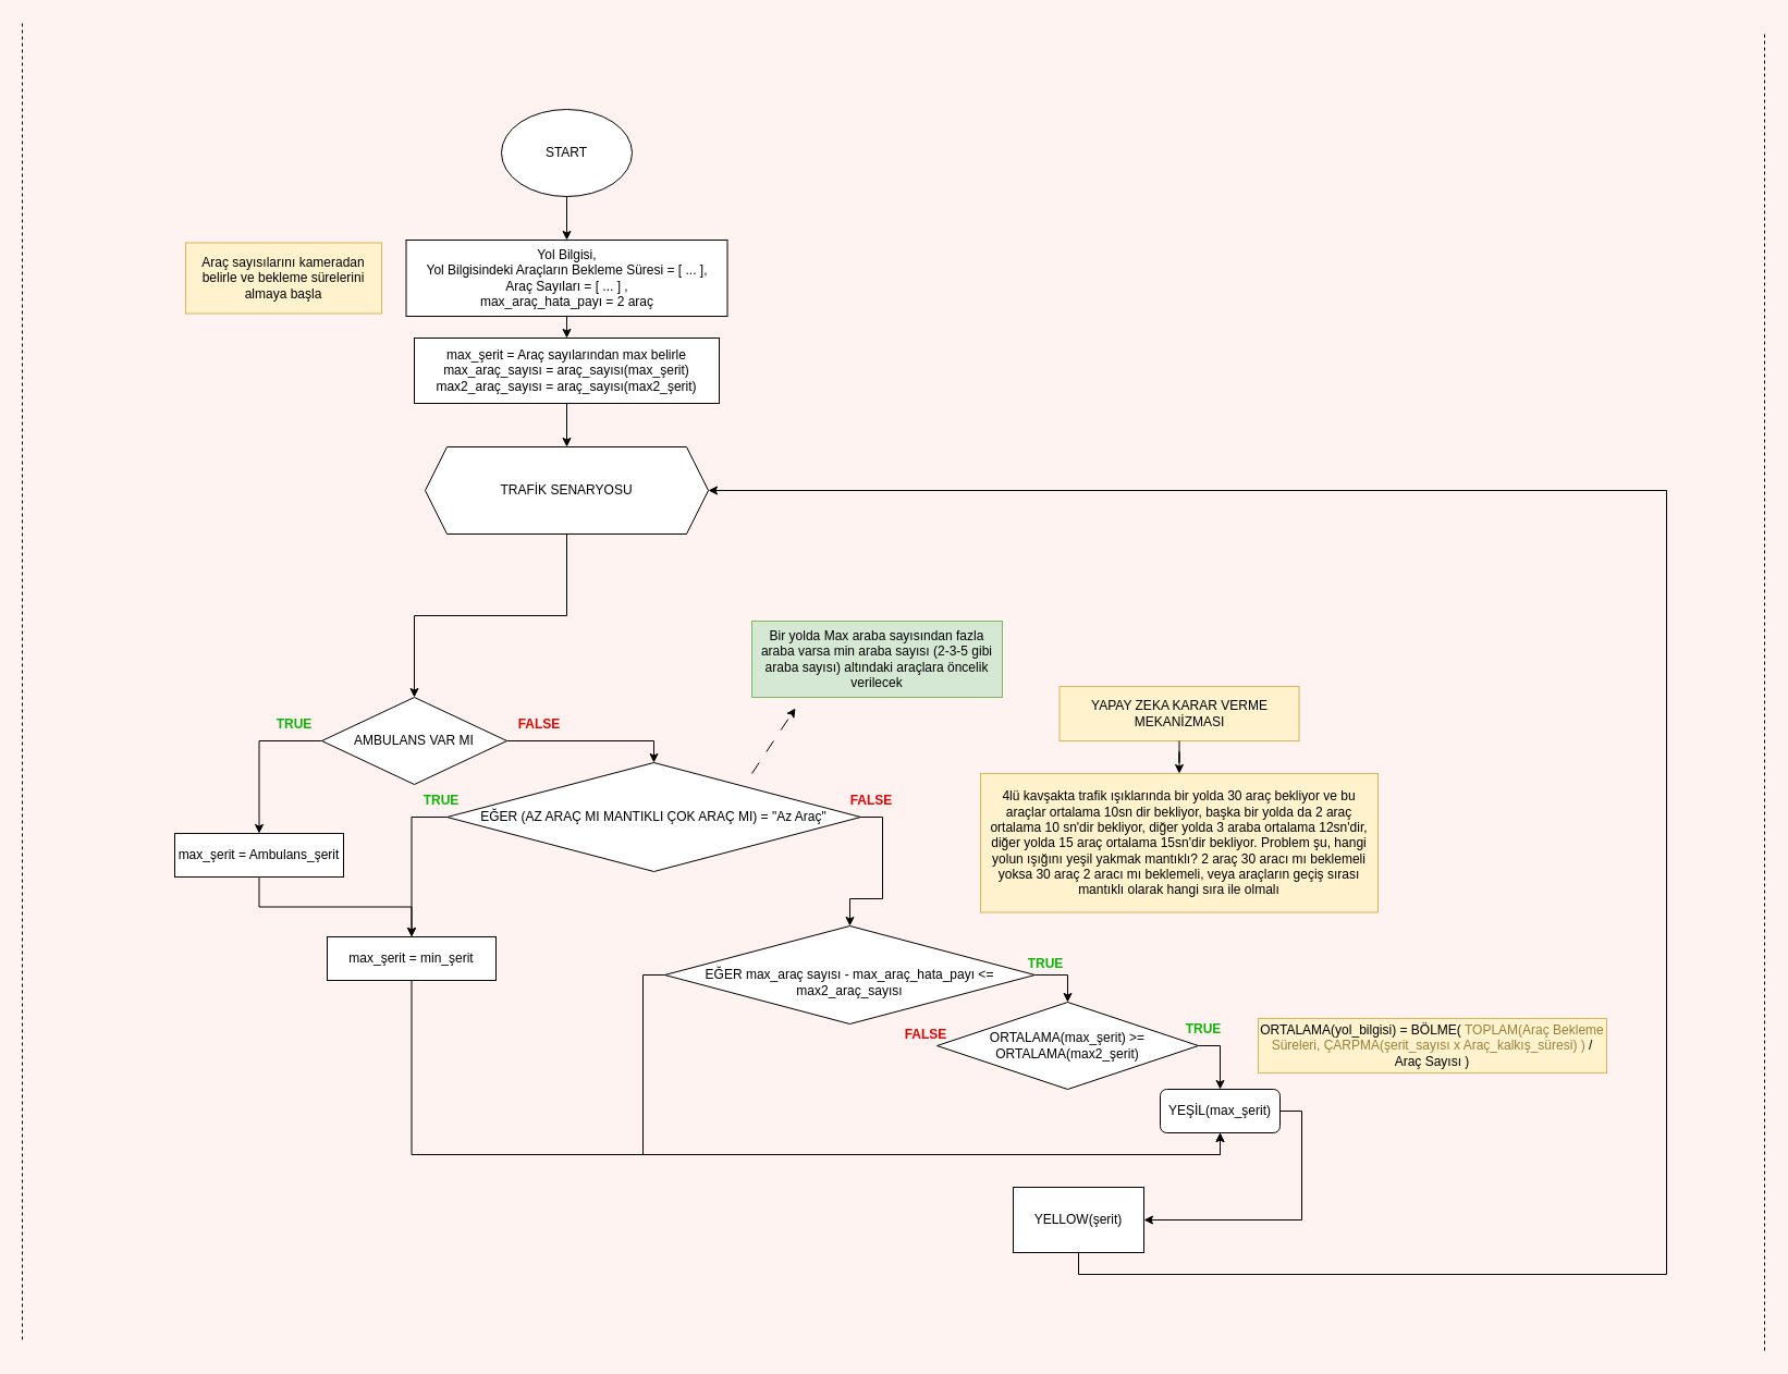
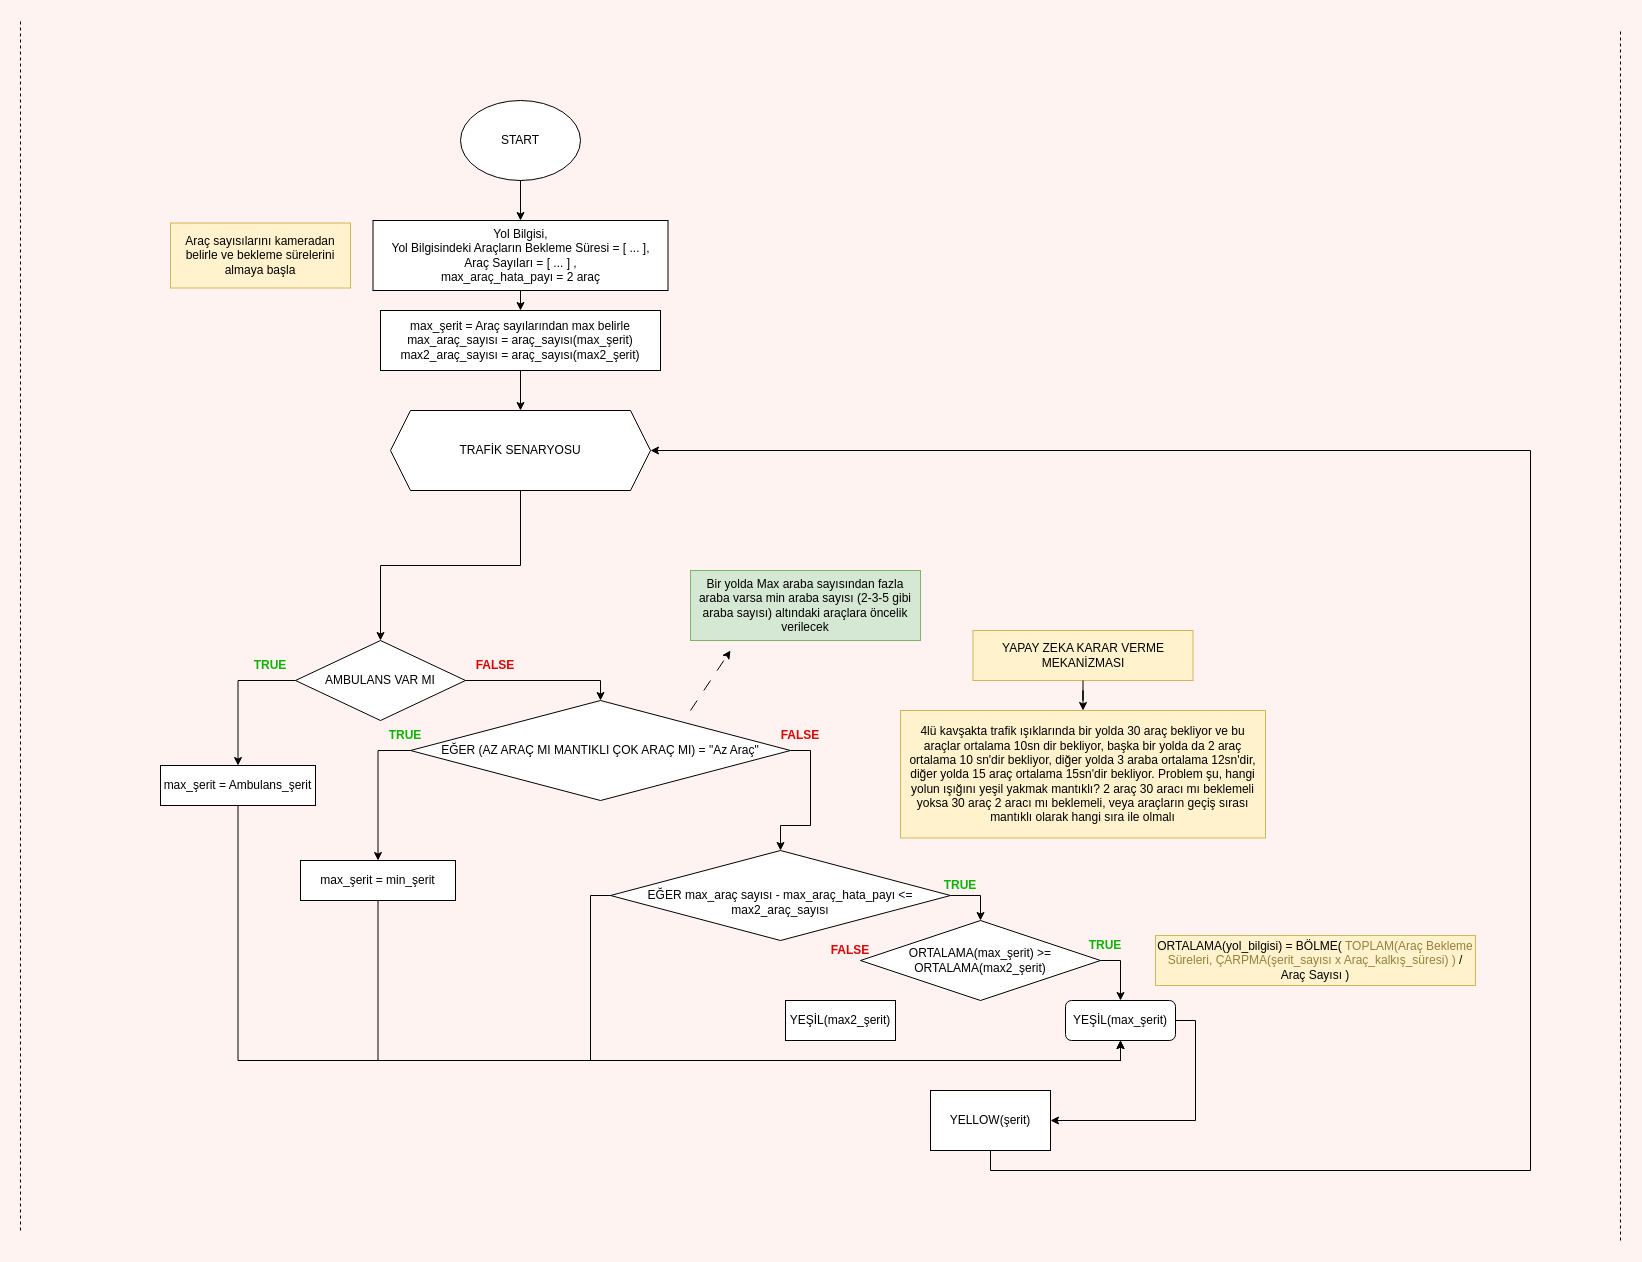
- <mxCell id="20" style="edgeStyle=orthogonalEdgeStyle;rounded=0;orthogonalLoop=1;jettySize=auto;html=1;exitX=0.5;exitY=1;exitDx=0;exitDy=0;" parent="2" source="4" target="29" edge="1"><mxGeometry relative="1" as="geometry" /></mxCell>
+ <mxCell id="20" style="edgeStyle=orthogonalEdgeStyle;rounded=0;orthogonalLoop=1;jettySize=auto;html=1;exitX=0.5;exitY=1;exitDx=0;exitDy=0;entryX=0.5;entryY=1;entryDx=0;entryDy=0;" parent="2" source="4" target="14" edge="1"><mxGeometry relative="1" as="geometry" /></mxCell>
+ <mxCell id="18" value="YEŞİL(max2_şerit)" style="rounded=0;whiteSpace=wrap;html=1;" parent="8" vertex="1"><mxGeometry x="175" y="150" width="110" height="40" as="geometry" /></mxCell>
